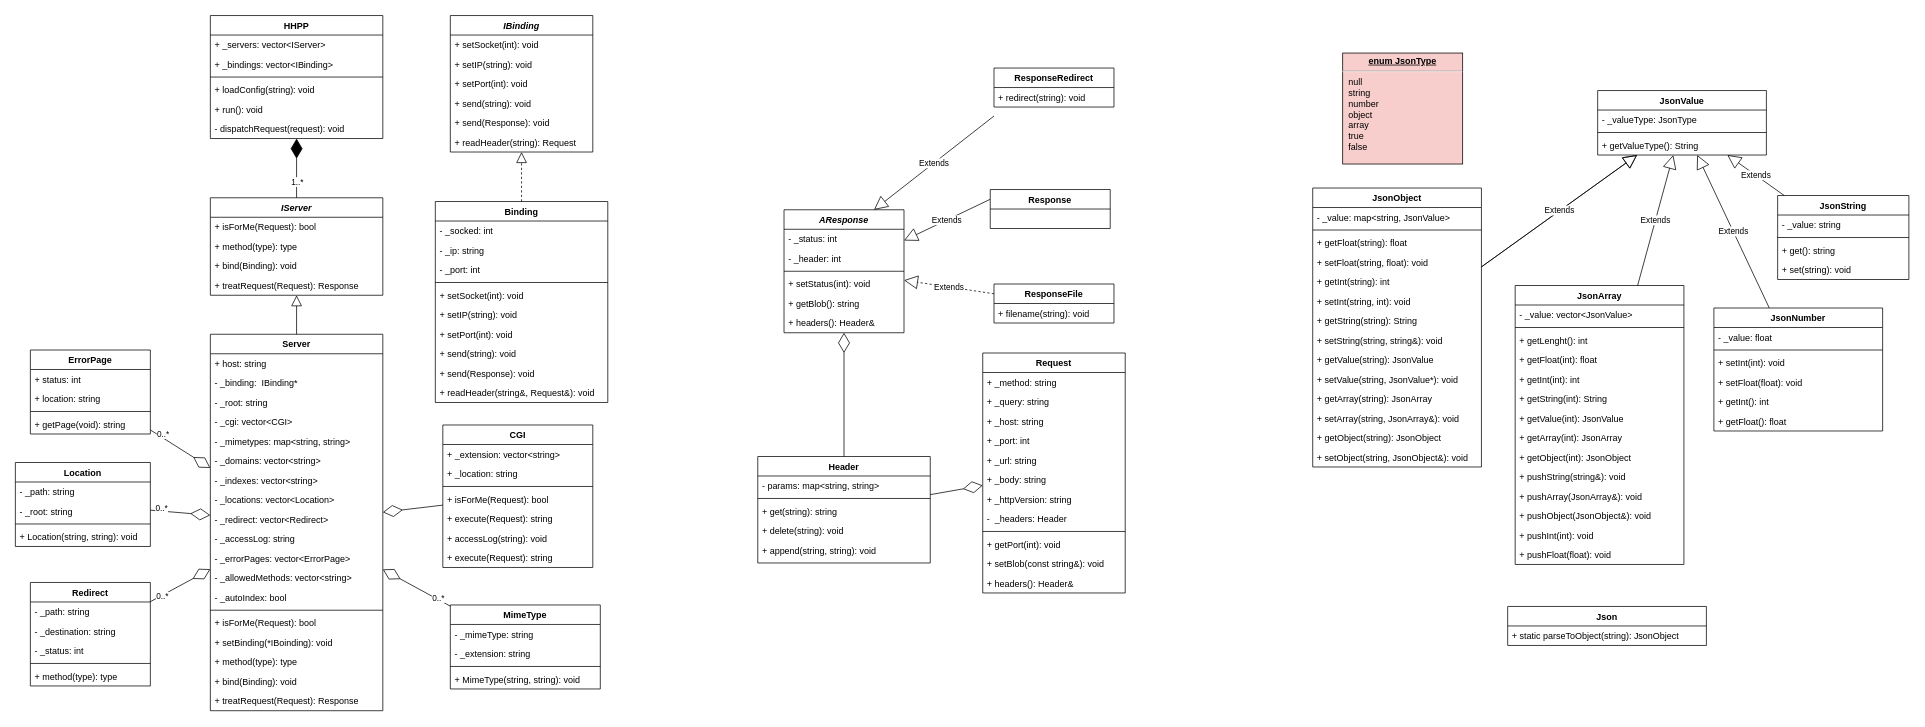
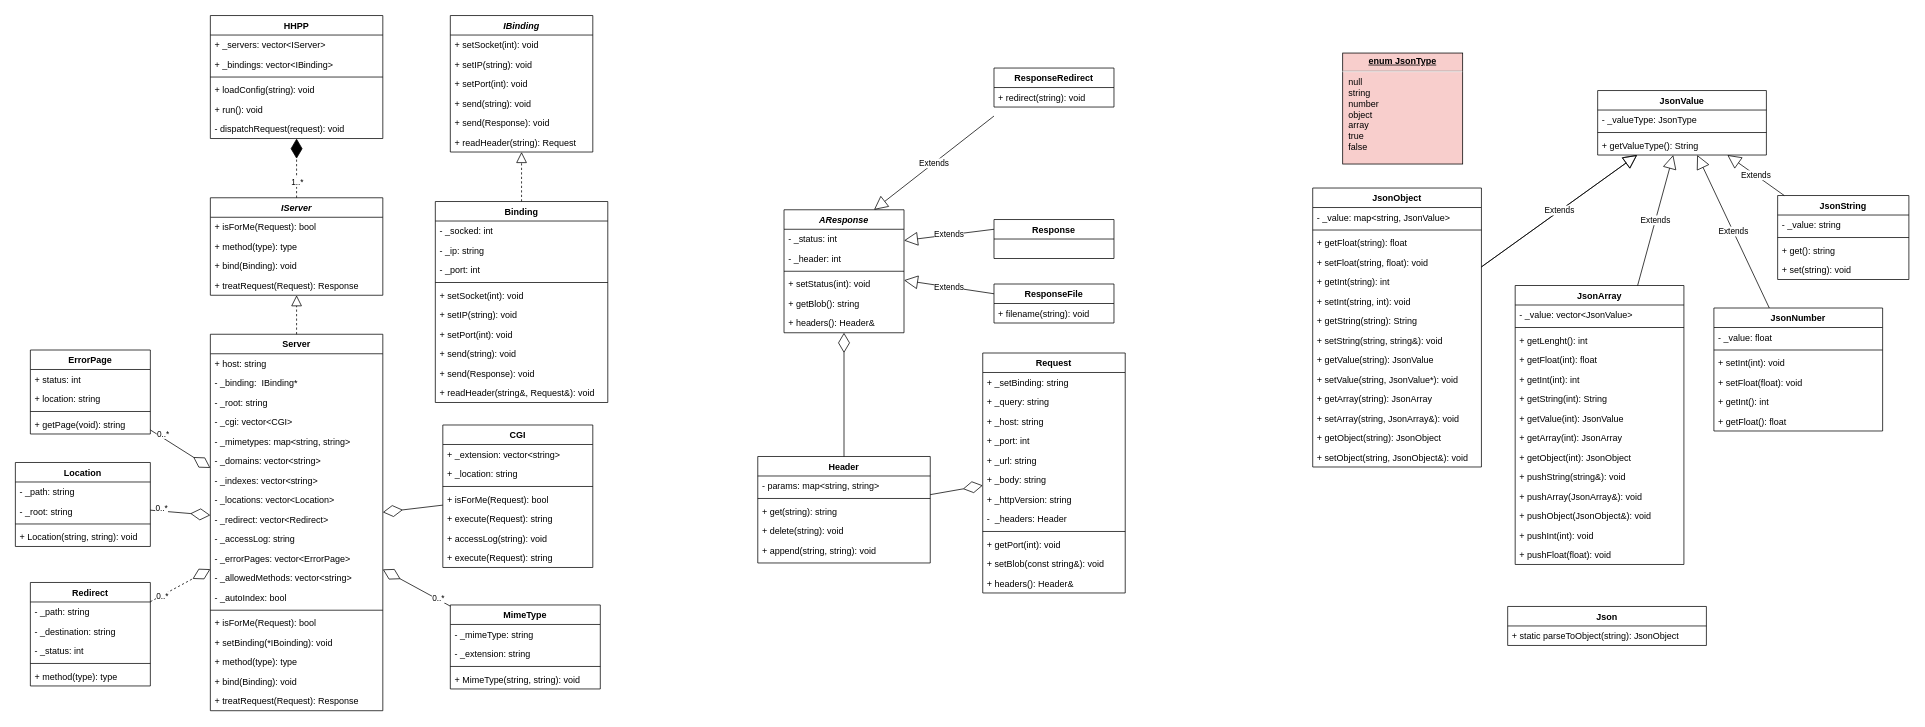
- <mxCell id="75" value="" style="endArrow=diamondThin;endFill=1;endSize=24;html=1;" parent="1" source="70" target="63" edge="1"><mxGeometry width="160" relative="1" as="geometry"><mxPoint x="320" y="290" as="sourcePoint" /><mxPoint x="480" y="290" as="targetPoint" /></mxGeometry></mxCell>
+ <mxCell id="75" value="" style="endArrow=diamondThin;endFill=1;endSize=24;html=1;dashed=1;" parent="1" source="70" target="63" edge="1"><mxGeometry width="160" relative="1" as="geometry"><mxPoint x="320" y="290" as="sourcePoint" /><mxPoint x="480" y="290" as="targetPoint" /></mxGeometry></mxCell>
- <mxCell id="120" value="Response" style="swimlane;fontStyle=1;align=center;verticalAlign=top;childLayout=stackLayout;horizontal=1;startSize=26;horizontalStack=0;resizeParent=1;resizeParentMax=0;resizeLast=0;collapsible=1;marginBottom=0;" parent="1" vertex="1"><mxGeometry x="1320" y="252" width="160" height="52" as="geometry" /></mxCell>
+ <mxCell id="120" value="Response" style="swimlane;fontStyle=1;align=center;verticalAlign=top;childLayout=stackLayout;horizontal=1;startSize=26;horizontalStack=0;resizeParent=1;resizeParentMax=0;resizeLast=0;collapsible=1;marginBottom=0;" parent="1" vertex="1"><mxGeometry x="1325" y="292" width="160" height="52" as="geometry" /></mxCell>
- <mxCell id="125" value="Extends" style="endArrow=block;endSize=16;endFill=0;html=1;exitX=0;exitY=0.25;exitDx=0;exitDy=0;dashed=1;" parent="1" source="123" target="21" edge="1"><mxGeometry width="160" relative="1" as="geometry"><mxPoint x="1335" y="315" as="sourcePoint" /><mxPoint x="1215" y="330" as="targetPoint" /></mxGeometry></mxCell>
+ <mxCell id="125" value="Extends" style="endArrow=block;endSize=16;endFill=0;html=1;exitX=0;exitY=0.25;exitDx=0;exitDy=0;" parent="1" source="123" target="21" edge="1"><mxGeometry width="160" relative="1" as="geometry"><mxPoint x="1335" y="315" as="sourcePoint" /><mxPoint x="1215" y="330" as="targetPoint" /></mxGeometry></mxCell>
- <mxCell id="77" value="" style="endArrow=block;dashed=0;endFill=0;endSize=12;html=1;" parent="1" source="28" target="70" edge="1"><mxGeometry width="160" relative="1" as="geometry"><mxPoint x="330" y="488.17" as="sourcePoint" /><mxPoint x="490" y="488.17" as="targetPoint" /></mxGeometry></mxCell>
+ <mxCell id="77" value="" style="endArrow=block;dashed=1;endFill=0;endSize=12;html=1;" parent="1" source="28" target="70" edge="1"><mxGeometry width="160" relative="1" as="geometry"><mxPoint x="330" y="488.17" as="sourcePoint" /><mxPoint x="490" y="488.17" as="targetPoint" /></mxGeometry></mxCell>
- <mxCell id="3" value="+ _method: string" style="text;strokeColor=none;fillColor=none;align=left;verticalAlign=top;spacingLeft=4;spacingRight=4;overflow=hidden;rotatable=0;points=[[0,0.5],[1,0.5]];portConstraint=eastwest;" parent="2" vertex="1"><mxGeometry y="26" width="190" height="26" as="geometry" /></mxCell>
+ <mxCell id="3" value="+ _setBinding: string" style="text;strokeColor=none;fillColor=none;align=left;verticalAlign=top;spacingLeft=4;spacingRight=4;overflow=hidden;rotatable=0;points=[[0,0.5],[1,0.5]];portConstraint=eastwest;" parent="2" vertex="1"><mxGeometry y="26" width="190" height="26" as="geometry" /></mxCell>
- <mxCell id="103" value="0..*" style="endArrow=diamondThin;endFill=0;endSize=24;html=1;" parent="1" source="97" target="28" edge="1"><mxGeometry x="-0.632" y="-2" width="160" relative="1" as="geometry"><mxPoint x="-40" y="470" as="sourcePoint" /><mxPoint x="120" y="470" as="targetPoint" /><mxPoint as="offset" /></mxGeometry></mxCell>
+ <mxCell id="103" value="0..*" style="endArrow=diamondThin;endFill=0;endSize=24;html=1;dashed=1;" parent="1" source="97" target="28" edge="1"><mxGeometry x="-0.632" y="-2" width="160" relative="1" as="geometry"><mxPoint x="-40" y="470" as="sourcePoint" /><mxPoint x="120" y="470" as="targetPoint" /><mxPoint as="offset" /></mxGeometry></mxCell>
